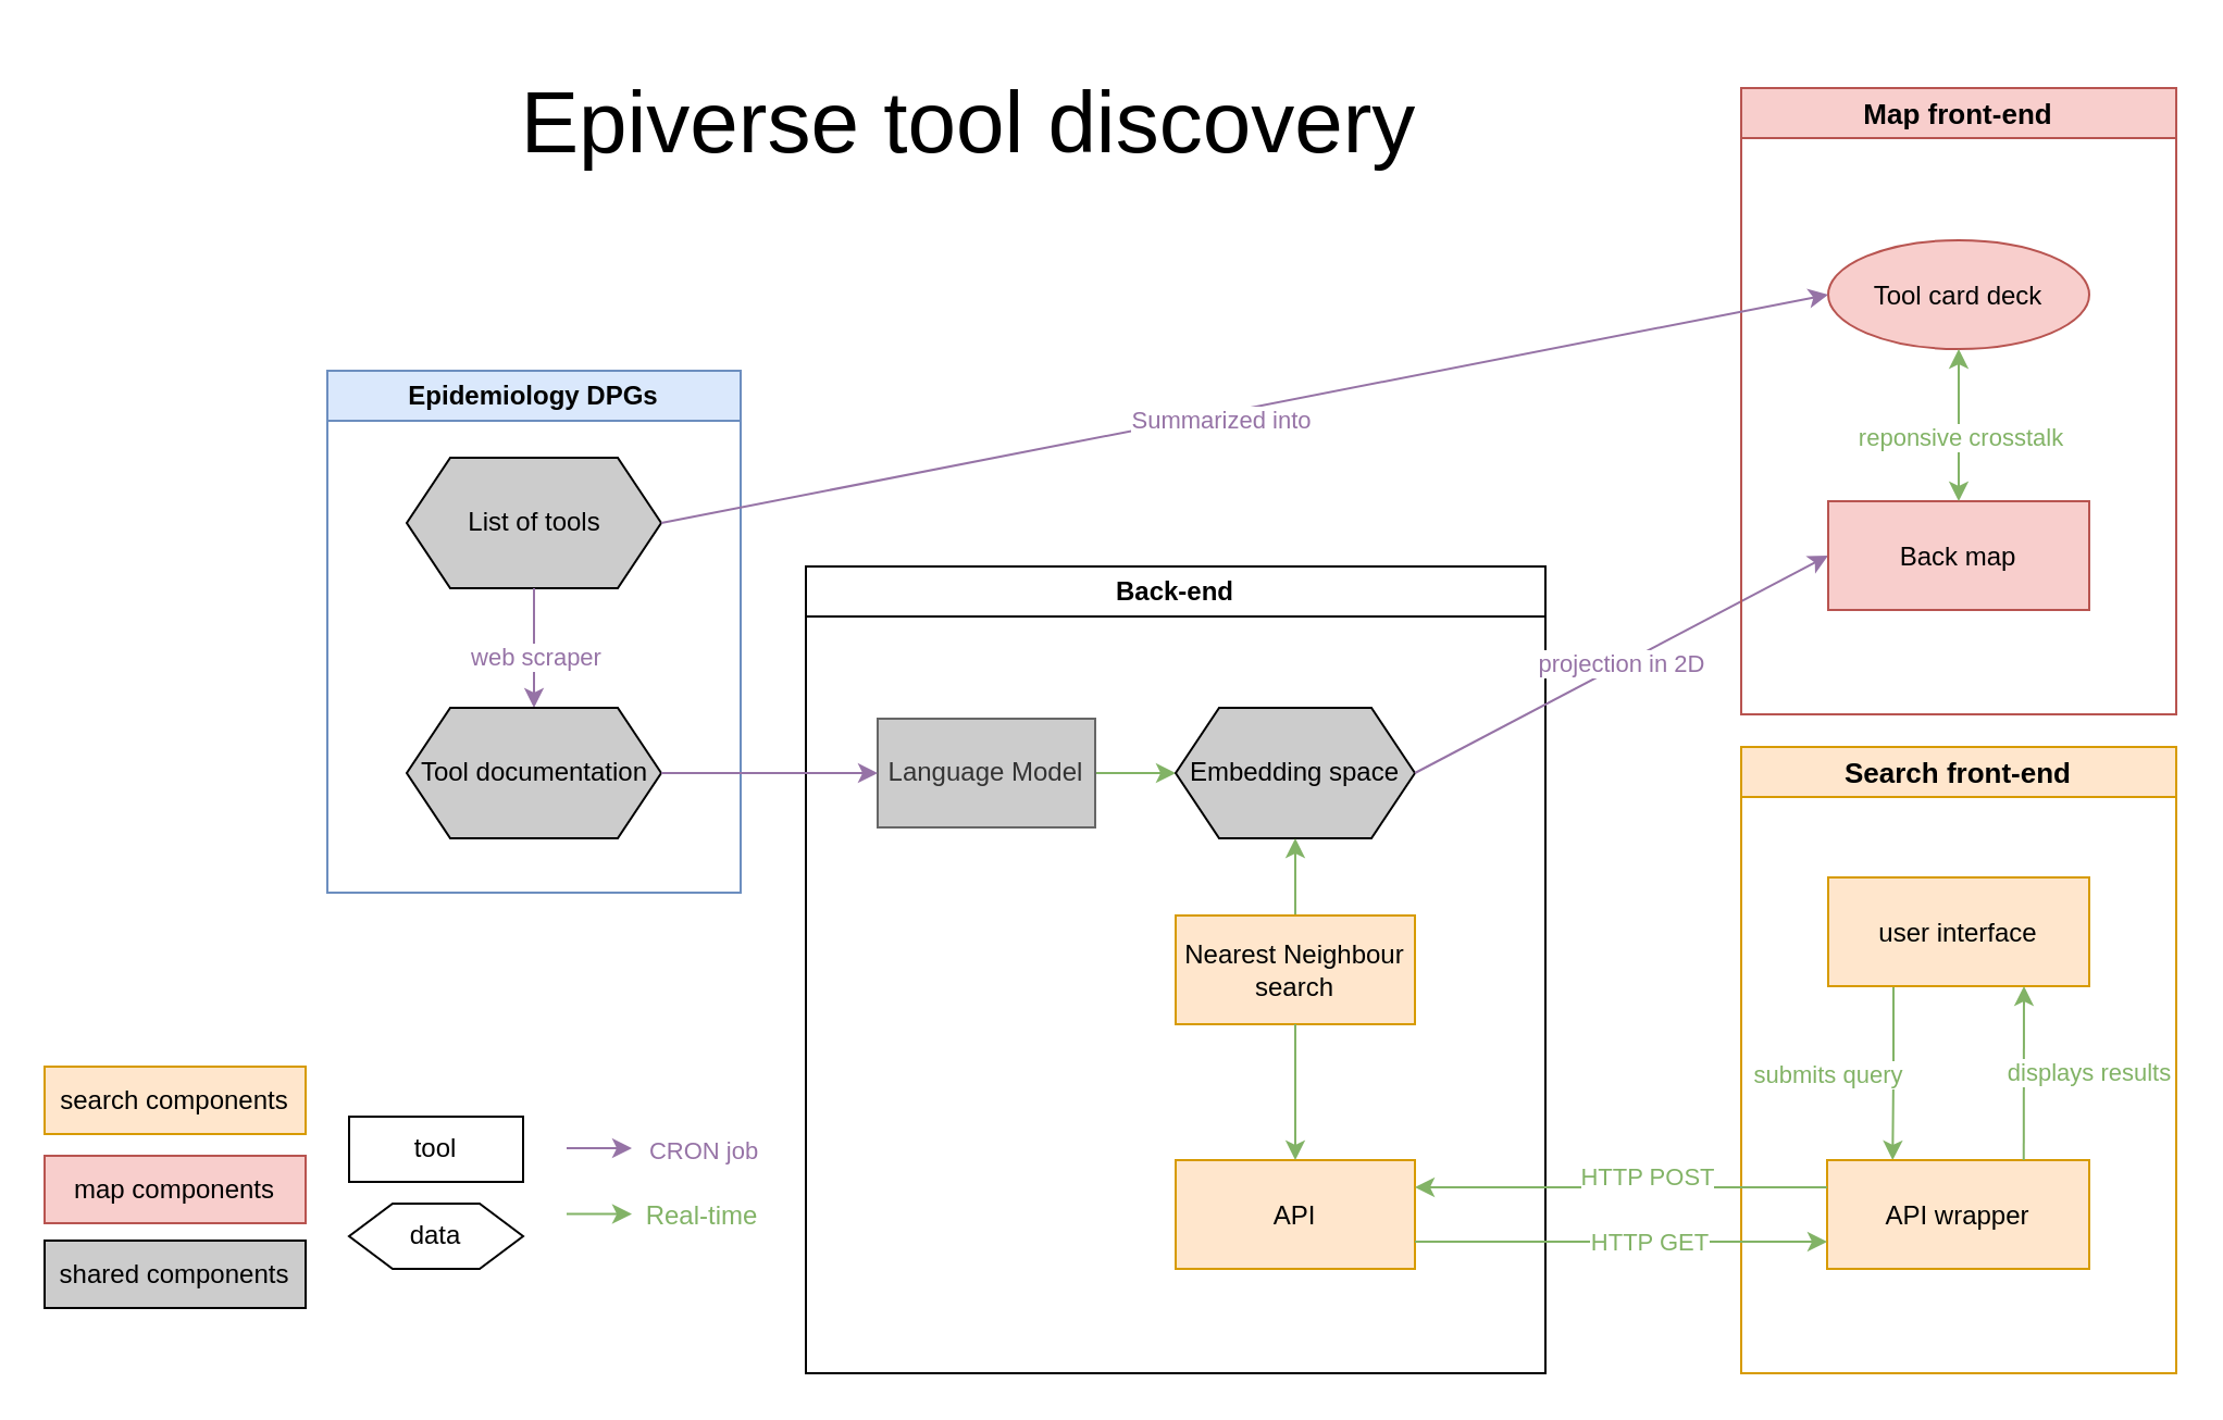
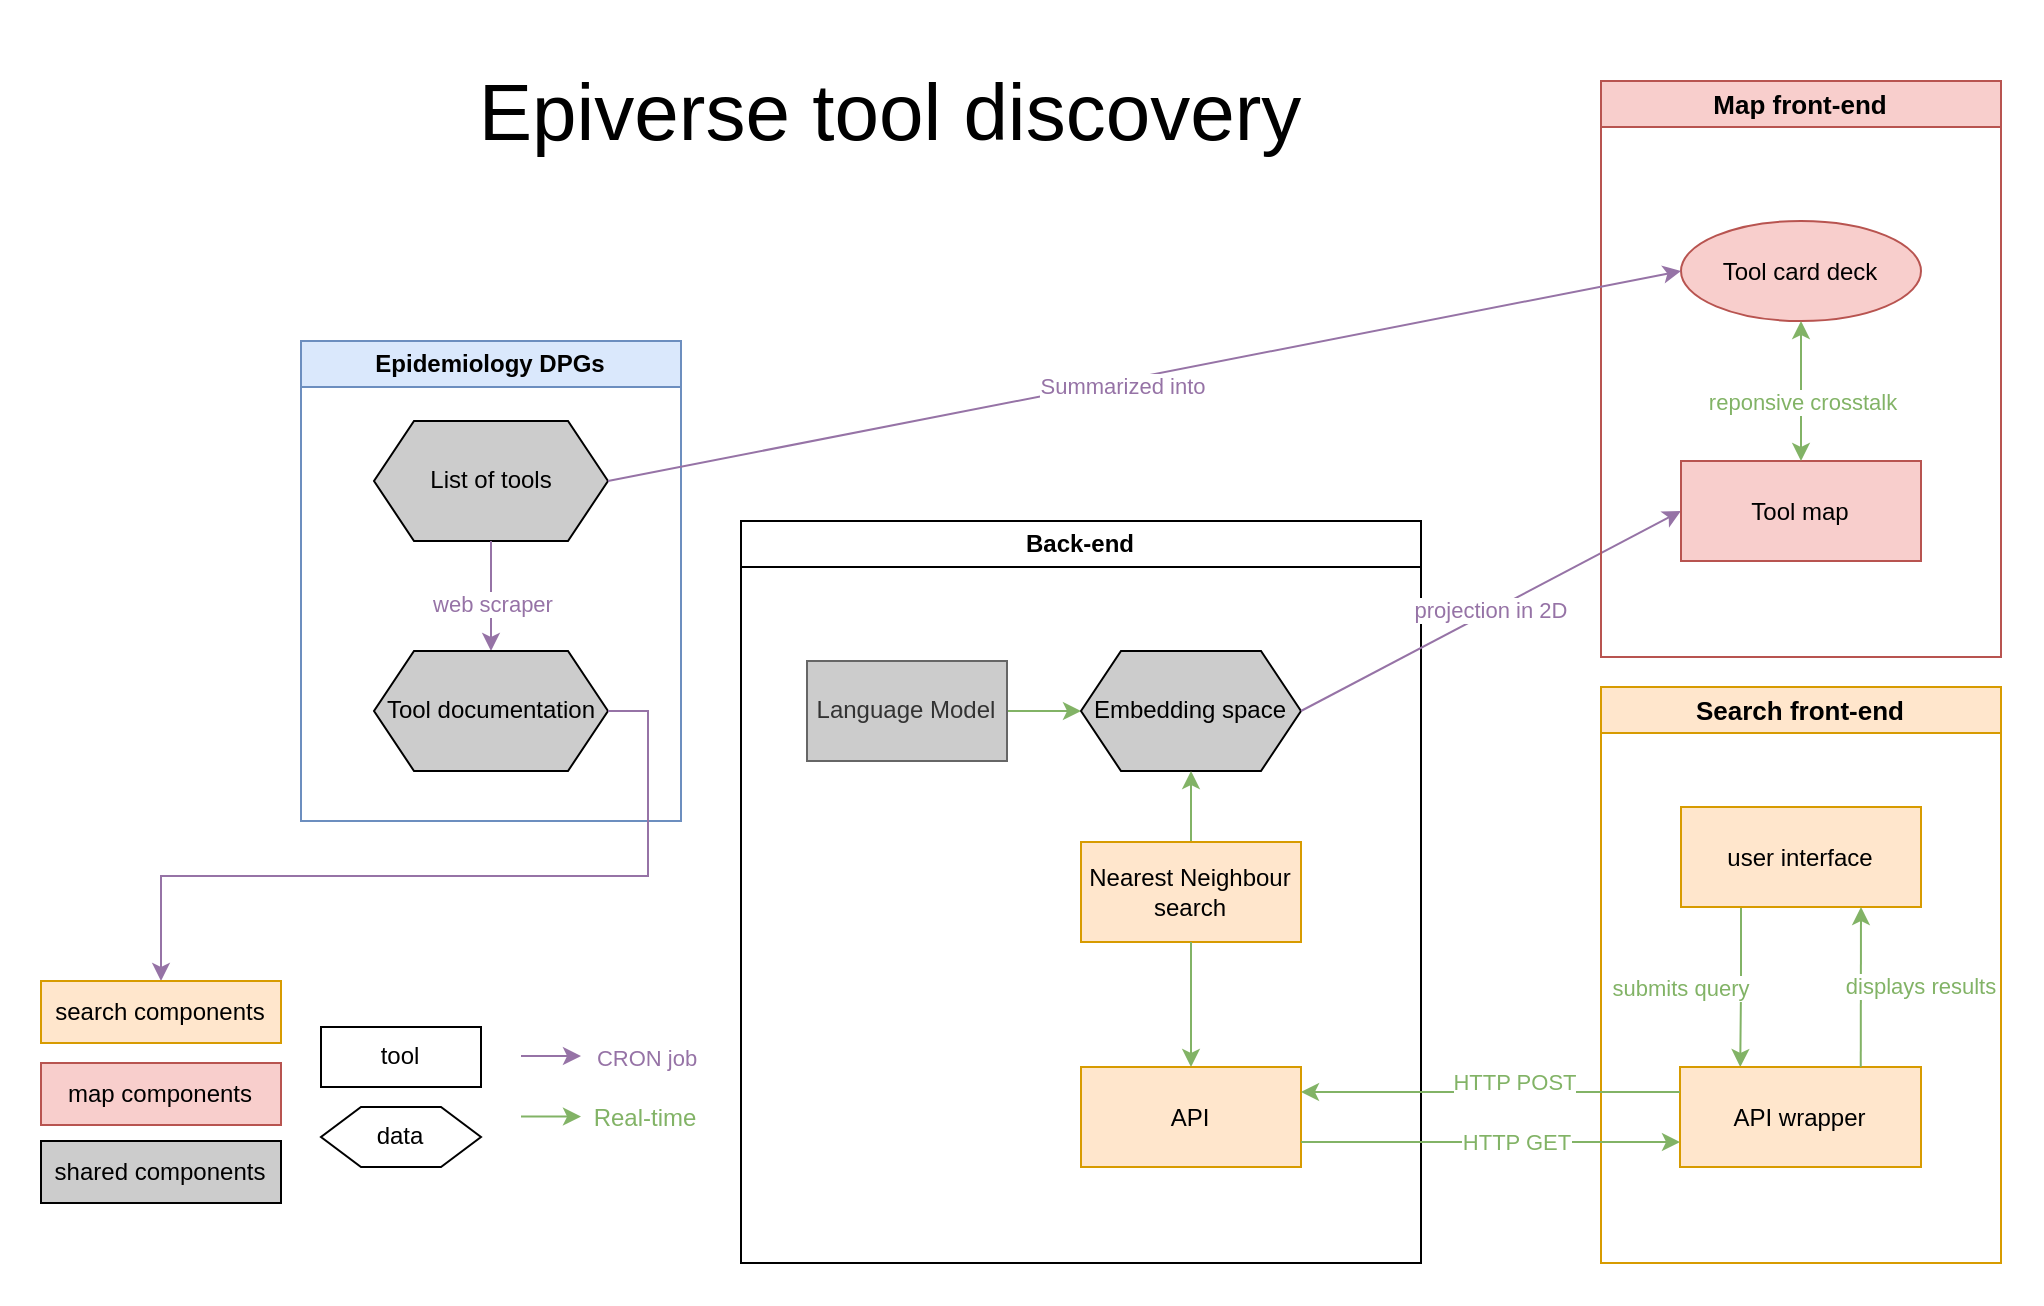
- <mxCell id="29" value="Back map" style="fillColor=#f8cecc;strokeColor=#b85450;" vertex="1" parent="28"><mxGeometry x="40" y="190" width="120" height="50" as="geometry" /></mxCell>
+ <mxCell id="29" value="Tool map" style="fillColor=#f8cecc;strokeColor=#b85450;" vertex="1" parent="28"><mxGeometry x="40" y="190" width="120" height="50" as="geometry" /></mxCell>
- <mxCell id="35" style="edgeStyle=orthogonalEdgeStyle;rounded=0;orthogonalLoop=1;jettySize=auto;html=1;exitX=1;exitY=0.5;exitDx=0;exitDy=0;entryX=0;entryY=0.5;entryDx=0;entryDy=0;fillColor=#e1d5e7;strokeColor=#9673a6;" edge="1" parent="1" source="22" target="5"><mxGeometry relative="1" as="geometry" /></mxCell>
+ <mxCell id="35" style="edgeStyle=orthogonalEdgeStyle;rounded=0;orthogonalLoop=1;jettySize=auto;html=1;exitX=1;exitY=0.5;exitDx=0;exitDy=0;fillColor=#e1d5e7;strokeColor=#9673a6;" edge="1" parent="1" source="22" target="39"><mxGeometry relative="1" as="geometry" /></mxCell>
